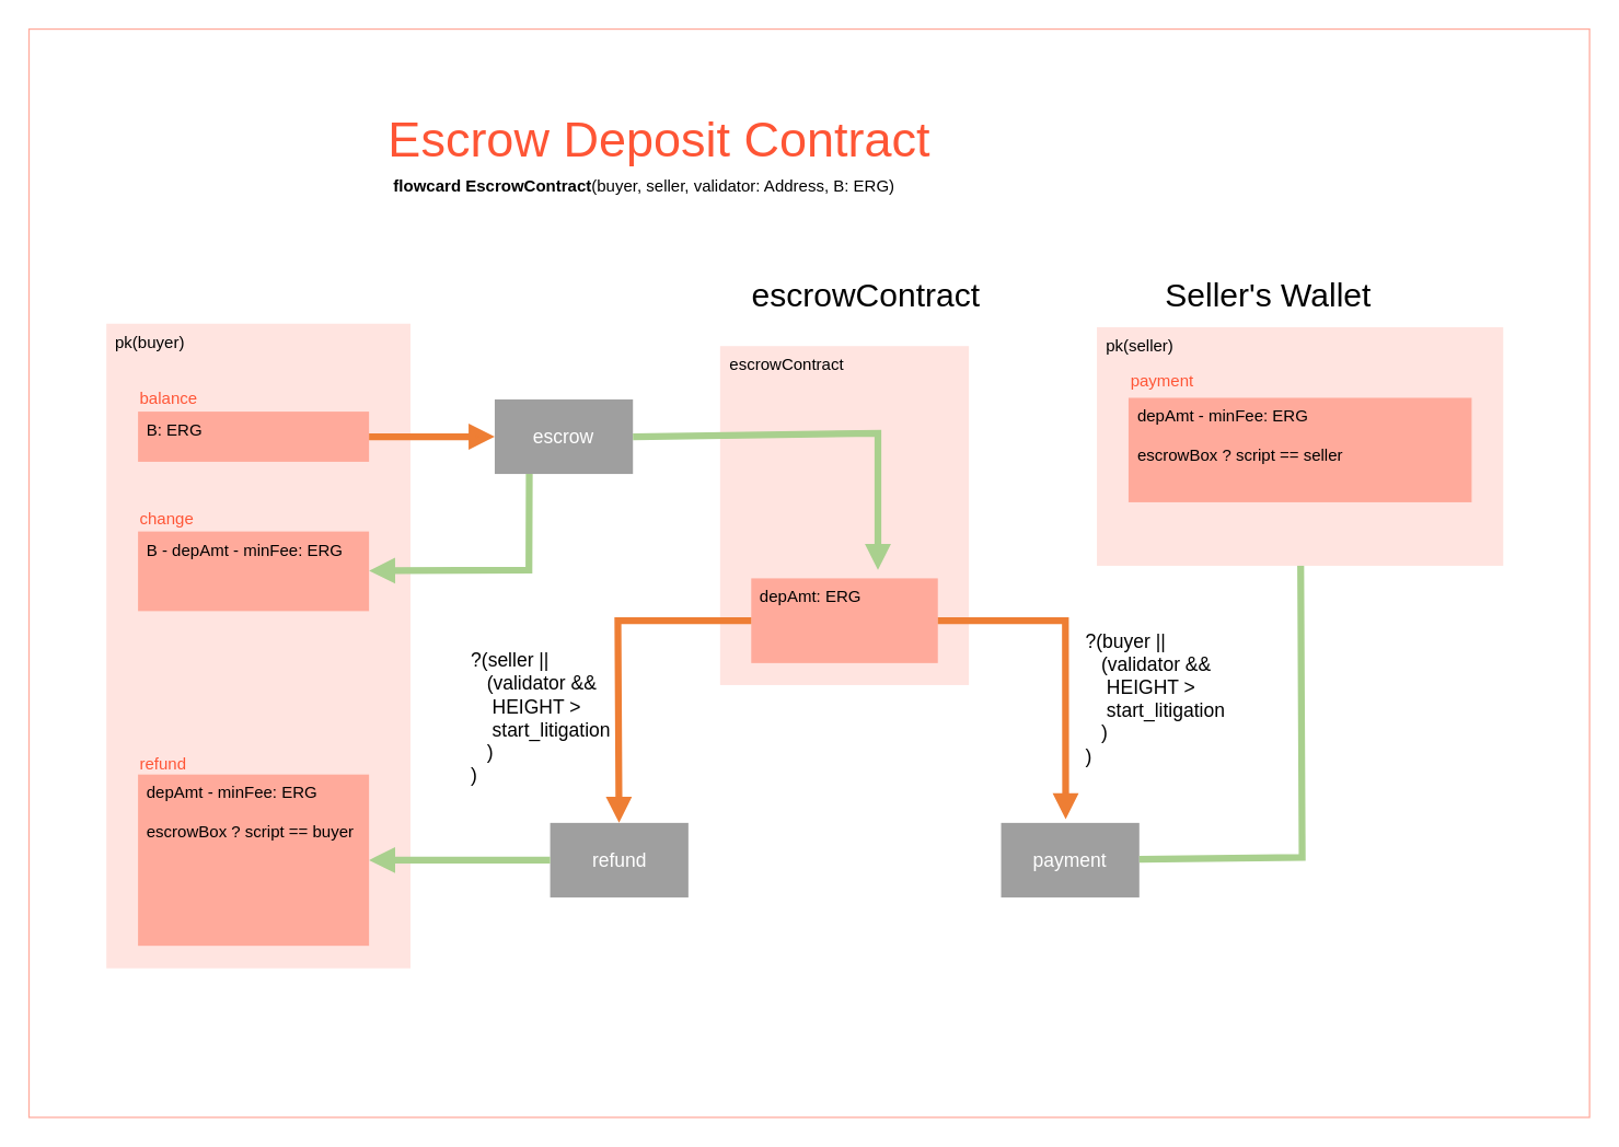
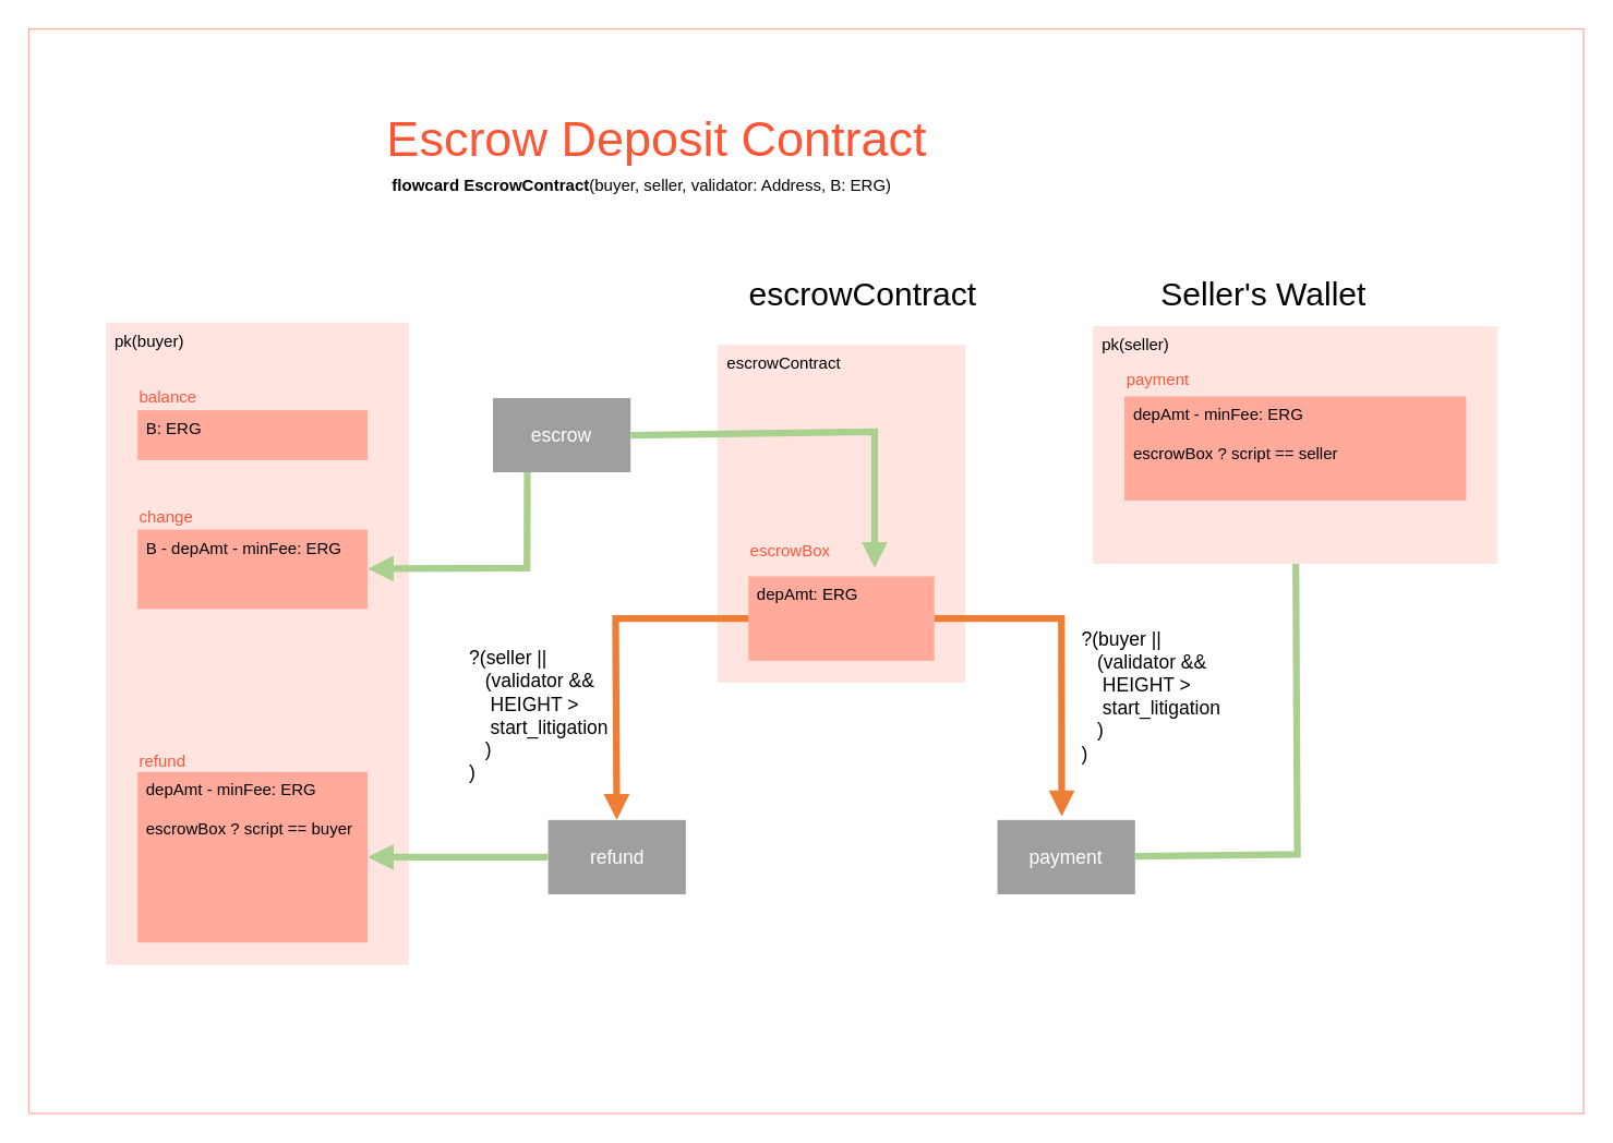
- <mxCell id="18" value="" style="endArrow=block;html=1;fontFamily=Helvetica;fontSize=14;fontColor=#FFFFFF;endFill=1;strokeWidth=5;strokeColor=#ee7e34;rounded=0;entryX=0;entryY=0.5;entryDx=0;entryDy=0;exitX=1;exitY=0.5;exitDx=0;exitDy=0;" edge="1" parent="2" source="9" target="17"><mxGeometry width="50" height="50" relative="1" as="geometry"><mxPoint x="297.205" y="228.261" as="sourcePoint" /><mxPoint x="418.406" y="228.261" as="targetPoint" /></mxGeometry></mxCell>
+ <mxCell id="27" value="escrowBox" style="text;html=1;align=left;verticalAlign=middle;resizable=0;points=[];autosize=1;strokeColor=none;fillColor=none;fontSize=12;fontFamily=Helvetica;fontColor=#ff5536;rounded=0;labelBackgroundColor=none;allowArrows=0;connectable=0;" vertex="1" parent="25"><mxGeometry y="2.58" width="70" height="20" as="geometry" /></mxCell>
